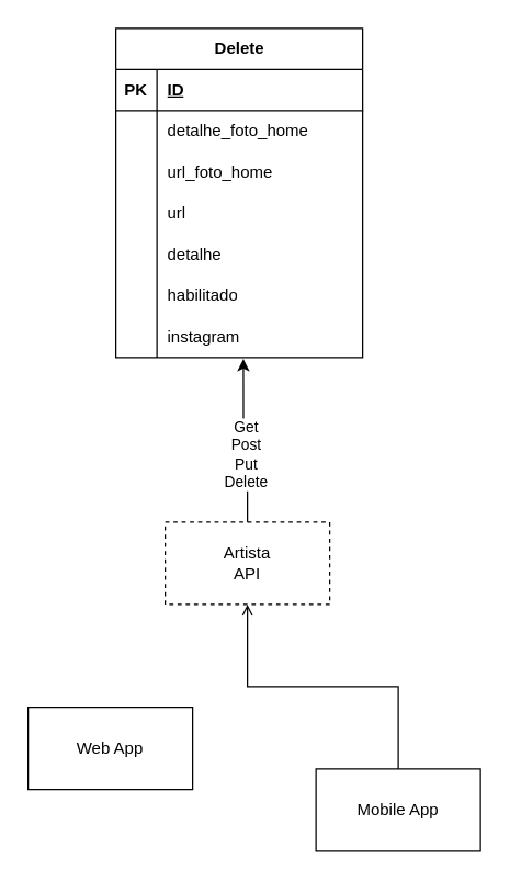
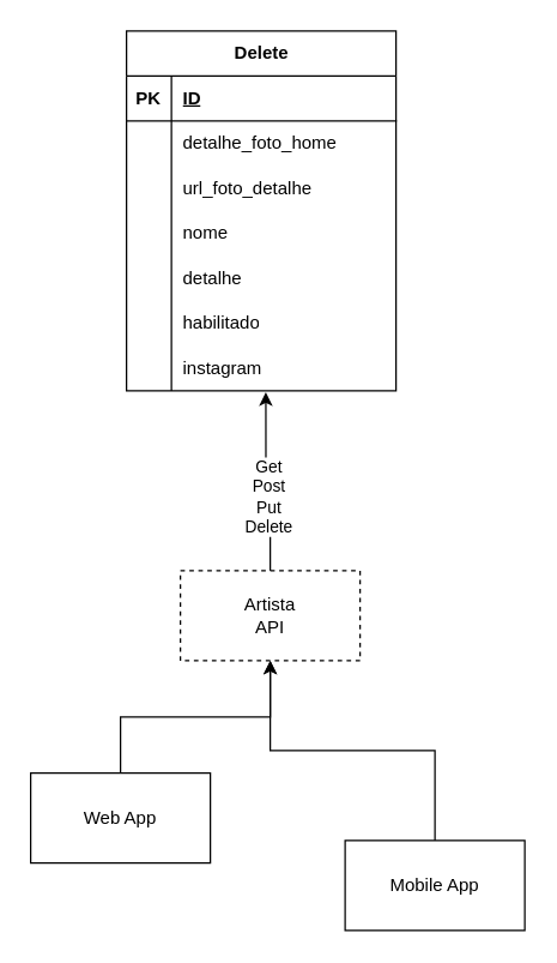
- <mxCell id="14" value="url_foto_home" style="shape=partialRectangle;connectable=0;fillColor=none;top=0;left=0;bottom=0;right=0;align=left;spacingLeft=6;overflow=hidden;whiteSpace=wrap;html=1;" vertex="1" parent="12"><mxGeometry x="30" width="150" height="30" as="geometry"><mxRectangle width="150" height="30" as="alternateBounds" /></mxGeometry></mxCell>
+ <mxCell id="14" value="url_foto_detalhe" style="shape=partialRectangle;connectable=0;fillColor=none;top=0;left=0;bottom=0;right=0;align=left;spacingLeft=6;overflow=hidden;whiteSpace=wrap;html=1;" vertex="1" parent="12"><mxGeometry x="30" width="150" height="30" as="geometry"><mxRectangle width="150" height="30" as="alternateBounds" /></mxGeometry></mxCell>
- <mxCell id="17" value="url&lt;span style=&quot;white-space: pre;&quot;&gt; &lt;/span&gt;" style="shape=partialRectangle;connectable=0;fillColor=none;top=0;left=0;bottom=0;right=0;align=left;spacingLeft=6;overflow=hidden;whiteSpace=wrap;html=1;" vertex="1" parent="15"><mxGeometry x="30" width="150" height="30" as="geometry"><mxRectangle width="150" height="30" as="alternateBounds" /></mxGeometry></mxCell>
+ <mxCell id="17" value="nome&lt;span style=&quot;white-space: pre;&quot;&gt; &lt;/span&gt;" style="shape=partialRectangle;connectable=0;fillColor=none;top=0;left=0;bottom=0;right=0;align=left;spacingLeft=6;overflow=hidden;whiteSpace=wrap;html=1;" vertex="1" parent="15"><mxGeometry x="30" width="150" height="30" as="geometry"><mxRectangle width="150" height="30" as="alternateBounds" /></mxGeometry></mxCell>
- <mxCell id="27" style="edgeStyle=orthogonalEdgeStyle;rounded=0;orthogonalLoop=1;jettySize=auto;html=1;exitX=0.5;exitY=0;exitDx=0;exitDy=0;entryX=0.5;entryY=1;entryDx=0;entryDy=0;endArrow=open;" edge="1" parent="1" source="28" target="4"><mxGeometry relative="1" as="geometry" /></mxCell>
+ <mxCell id="27" style="edgeStyle=orthogonalEdgeStyle;rounded=0;orthogonalLoop=1;jettySize=auto;html=1;exitX=0.5;exitY=0;exitDx=0;exitDy=0;entryX=0.5;entryY=1;entryDx=0;entryDy=0;" edge="1" parent="1" source="28" target="4"><mxGeometry relative="1" as="geometry" /></mxCell>
+ <mxCell id="29" style="edgeStyle=orthogonalEdgeStyle;rounded=0;orthogonalLoop=1;jettySize=auto;html=1;exitX=0.5;exitY=0;exitDx=0;exitDy=0;entryX=0.5;entryY=1;entryDx=0;entryDy=0;" edge="1" parent="1" source="30" target="4"><mxGeometry relative="1" as="geometry" /></mxCell>
